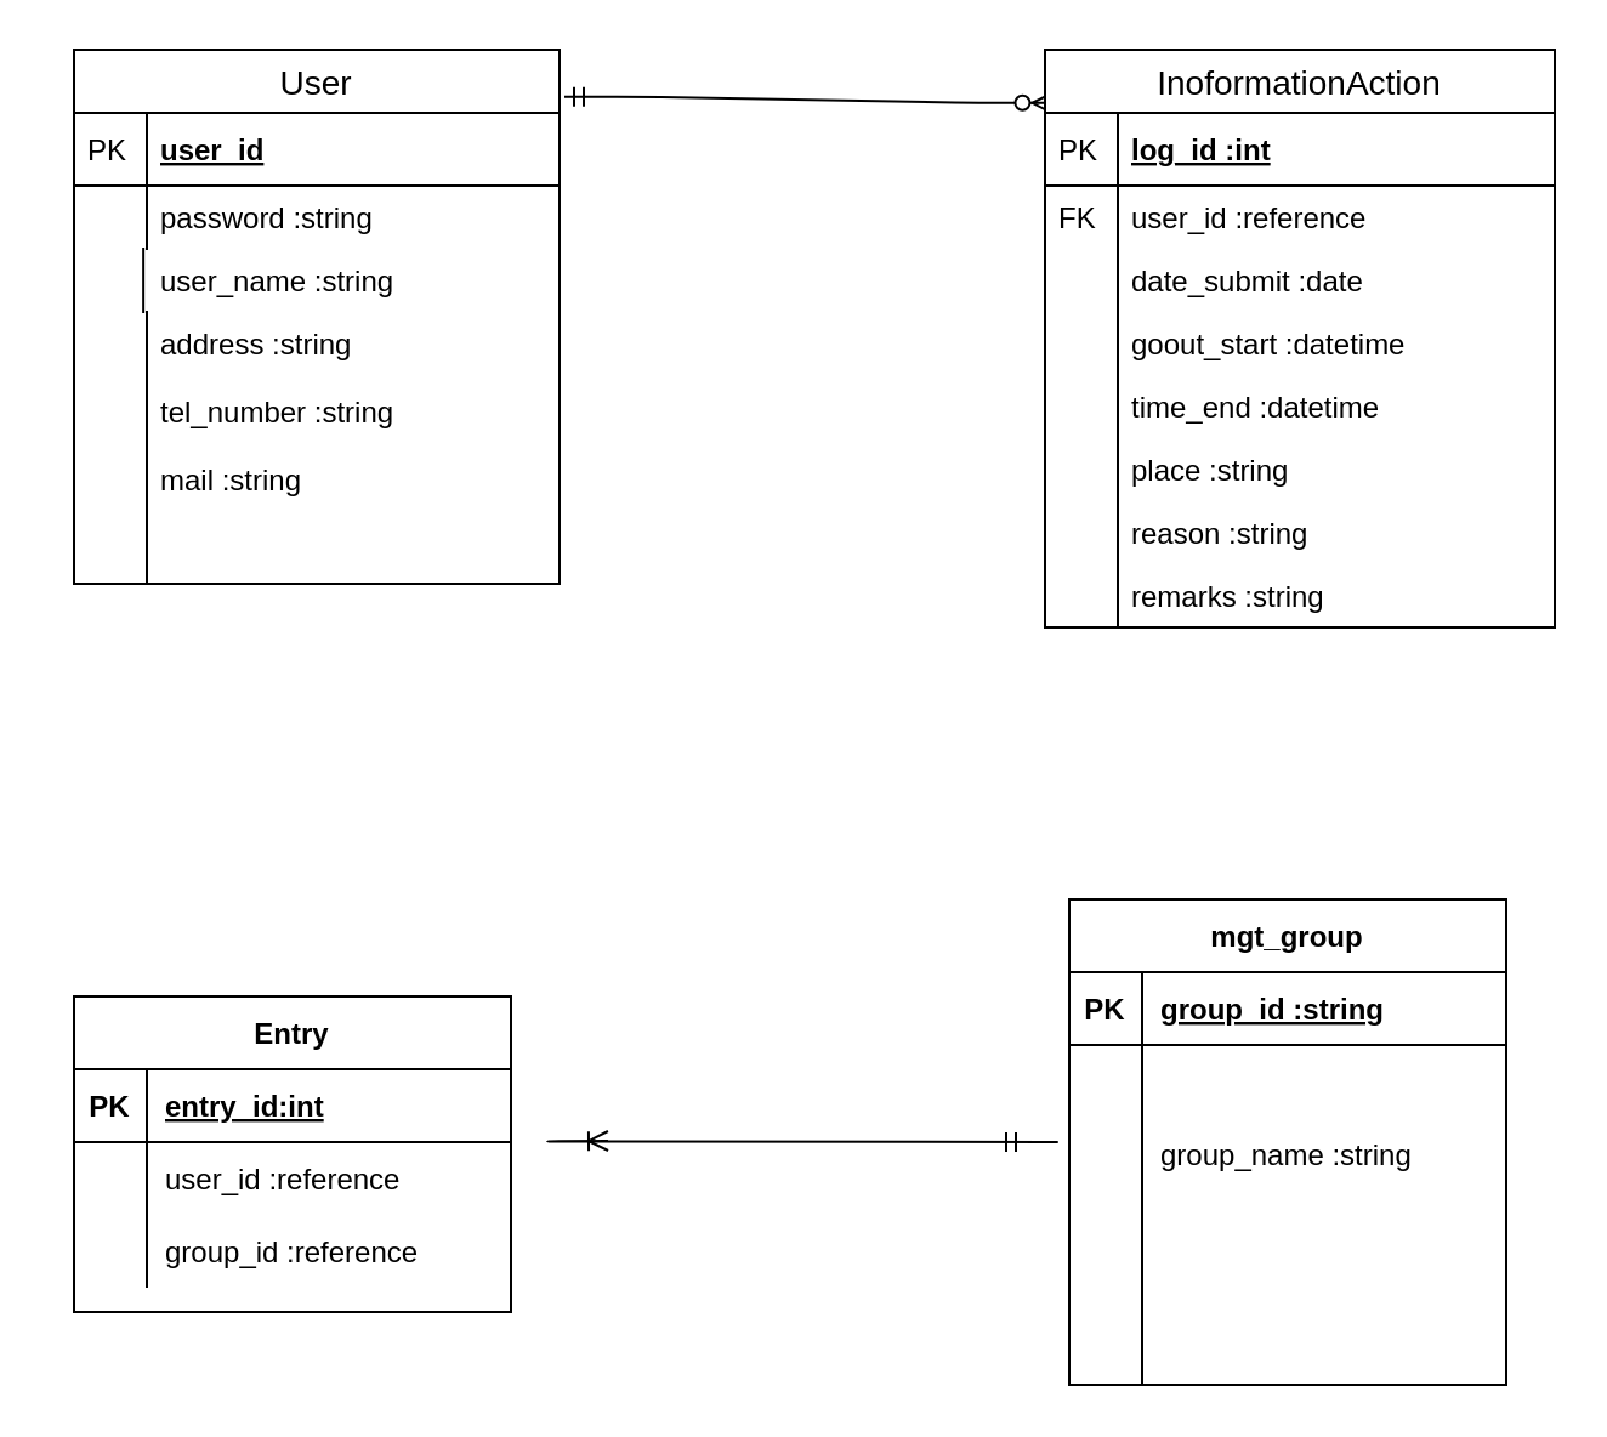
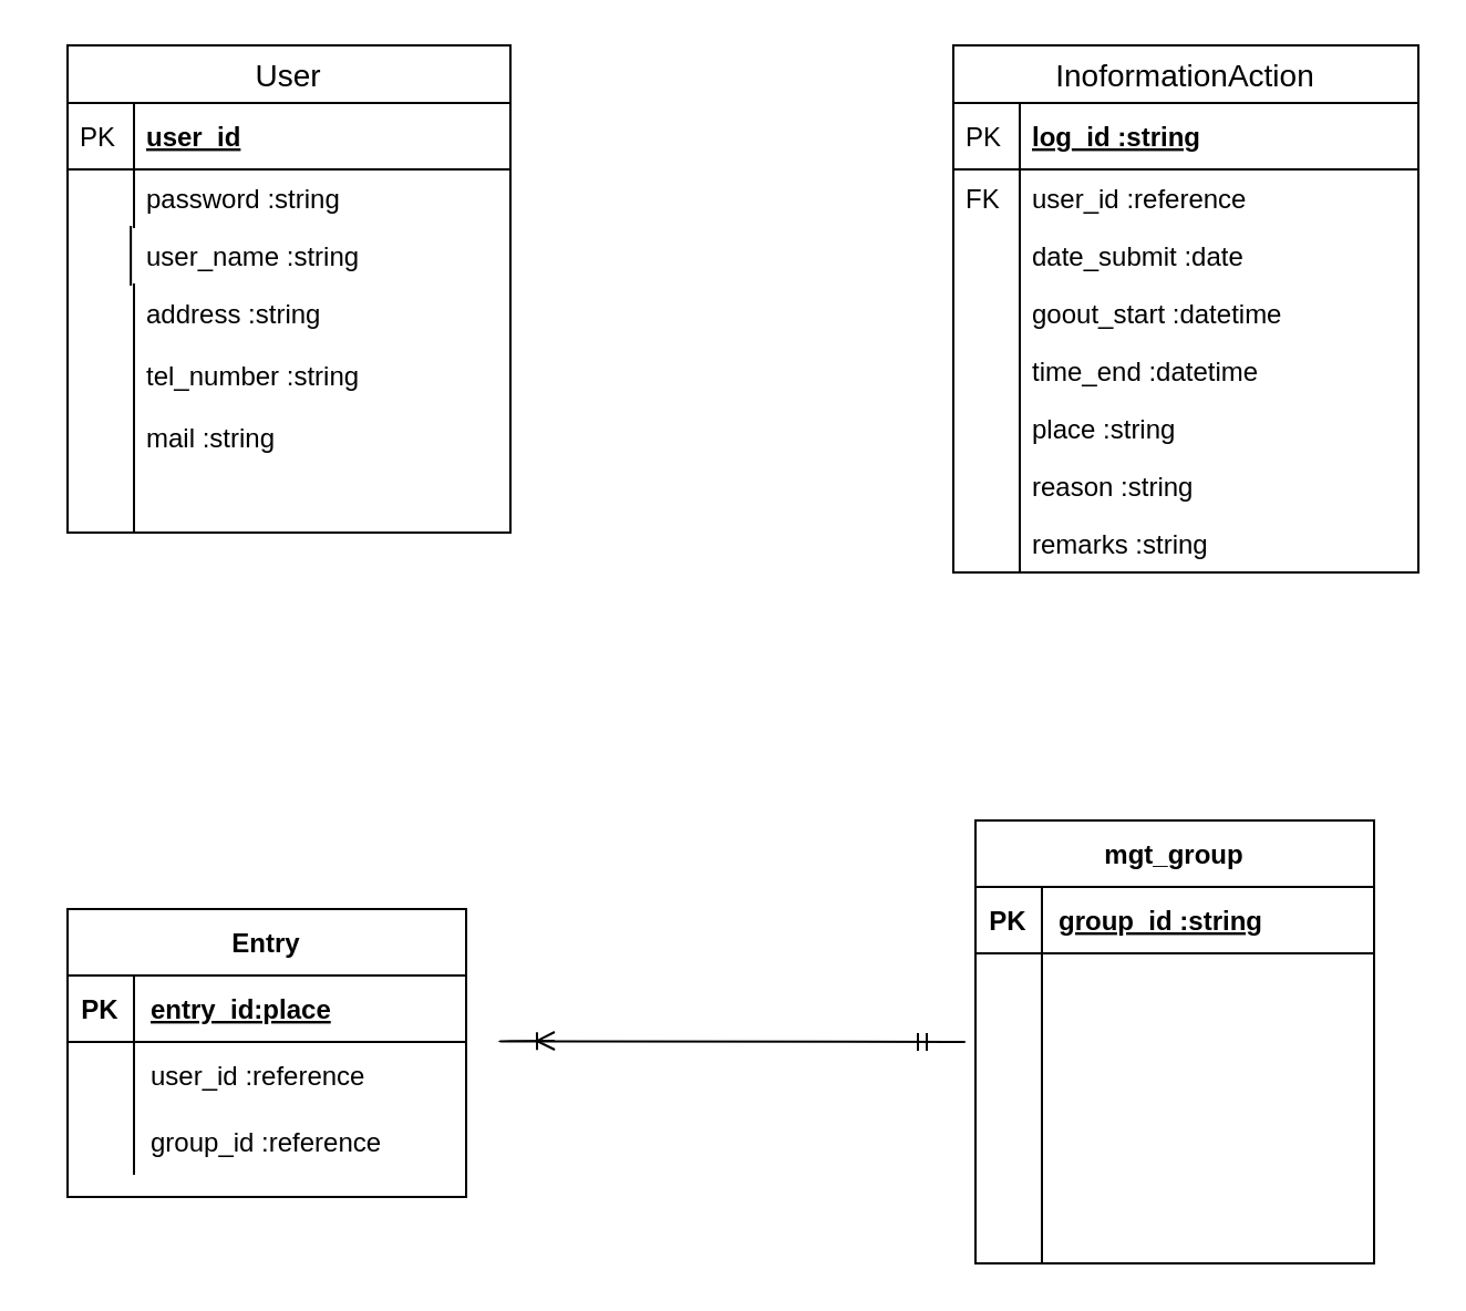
- <mxCell id="13" value="" style="edgeStyle=entityRelationEdgeStyle;fontSize=12;html=1;endArrow=ERzeroToMany;startArrow=ERmandOne;entryX=0.013;entryY=0.092;entryDx=0;entryDy=0;entryPerimeter=0;exitX=1.01;exitY=0.088;exitDx=0;exitDy=0;exitPerimeter=0;" parent="1" source="2" target="14" edge="1"><mxGeometry width="100" height="100" relative="1" as="geometry"><mxPoint x="240" y="39" as="sourcePoint" /><mxPoint x="380" y="34" as="targetPoint" /></mxGeometry></mxCell>
- <mxCell id="15" value="log_id :int" style="shape=partialRectangle;top=0;left=0;right=0;bottom=1;align=left;verticalAlign=middle;fillColor=none;spacingLeft=34;spacingRight=4;overflow=hidden;rotatable=0;points=[[0,0.5],[1,0.5]];portConstraint=eastwest;dropTarget=0;fontStyle=5;fontSize=12;" parent="14" vertex="1"><mxGeometry y="26" width="210" height="30" as="geometry" /></mxCell>
+ <mxCell id="15" value="log_id :string" style="shape=partialRectangle;top=0;left=0;right=0;bottom=1;align=left;verticalAlign=middle;fillColor=none;spacingLeft=34;spacingRight=4;overflow=hidden;rotatable=0;points=[[0,0.5],[1,0.5]];portConstraint=eastwest;dropTarget=0;fontStyle=5;fontSize=12;" parent="14" vertex="1"><mxGeometry y="26" width="210" height="30" as="geometry" /></mxCell>
- <mxCell id="35" value="entry_id:int" style="shape=partialRectangle;connectable=0;fillColor=none;top=0;left=0;bottom=0;right=0;align=left;spacingLeft=6;fontStyle=5;overflow=hidden;" parent="33" vertex="1"><mxGeometry x="30" width="150" height="30" as="geometry" /></mxCell>
+ <mxCell id="35" value="entry_id:place" style="shape=partialRectangle;connectable=0;fillColor=none;top=0;left=0;bottom=0;right=0;align=left;spacingLeft=6;fontStyle=5;overflow=hidden;" parent="33" vertex="1"><mxGeometry x="30" width="150" height="30" as="geometry" /></mxCell>
- <mxCell id="48" value="group_name :string" style="shape=partialRectangle;connectable=0;fillColor=none;top=0;left=0;bottom=0;right=0;align=left;spacingLeft=6;overflow=hidden;" parent="46" vertex="1"><mxGeometry x="30" width="150" height="90" as="geometry" /></mxCell>
